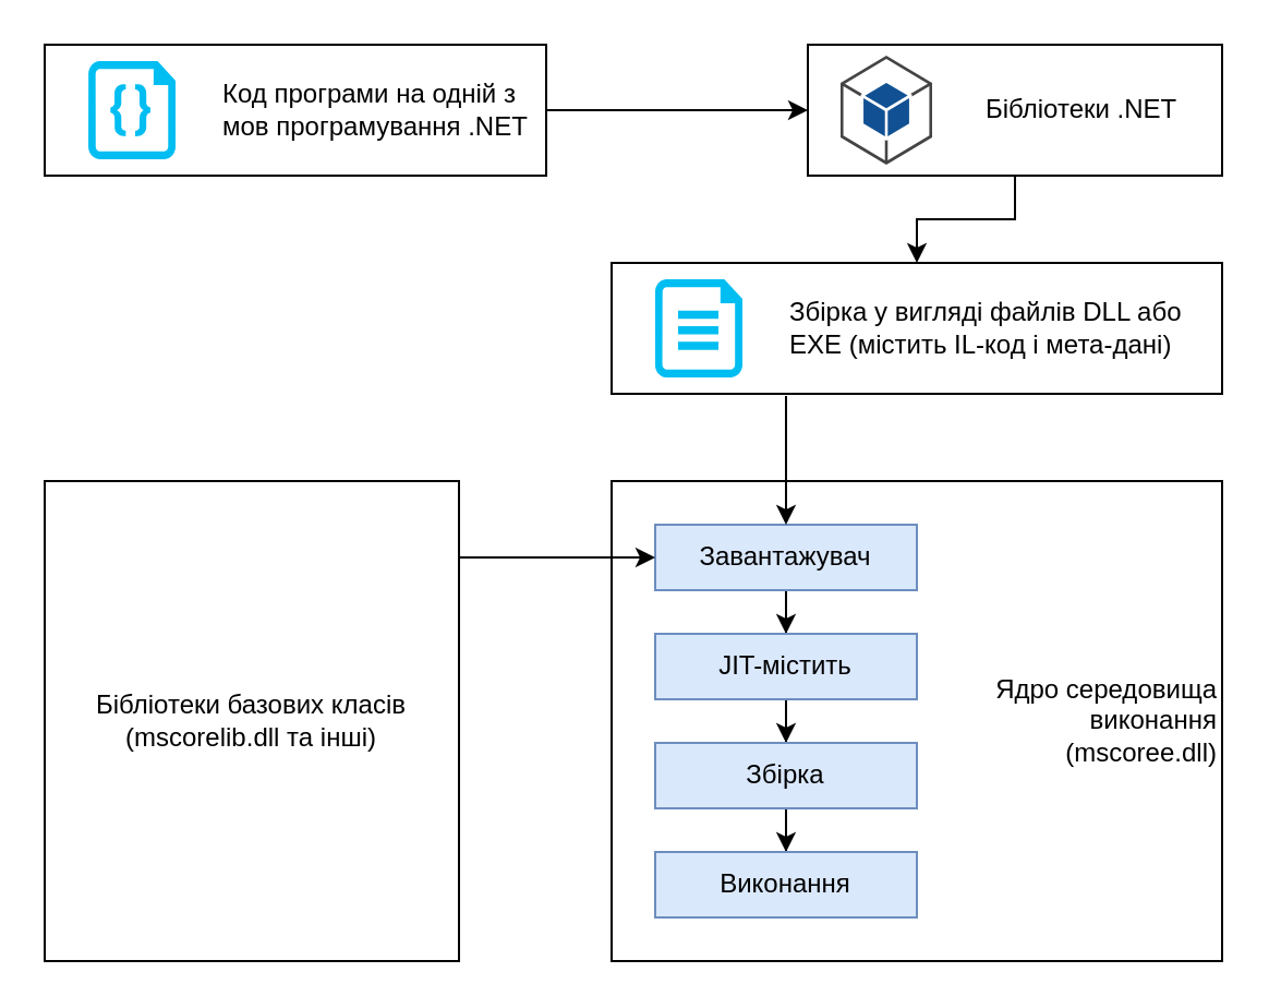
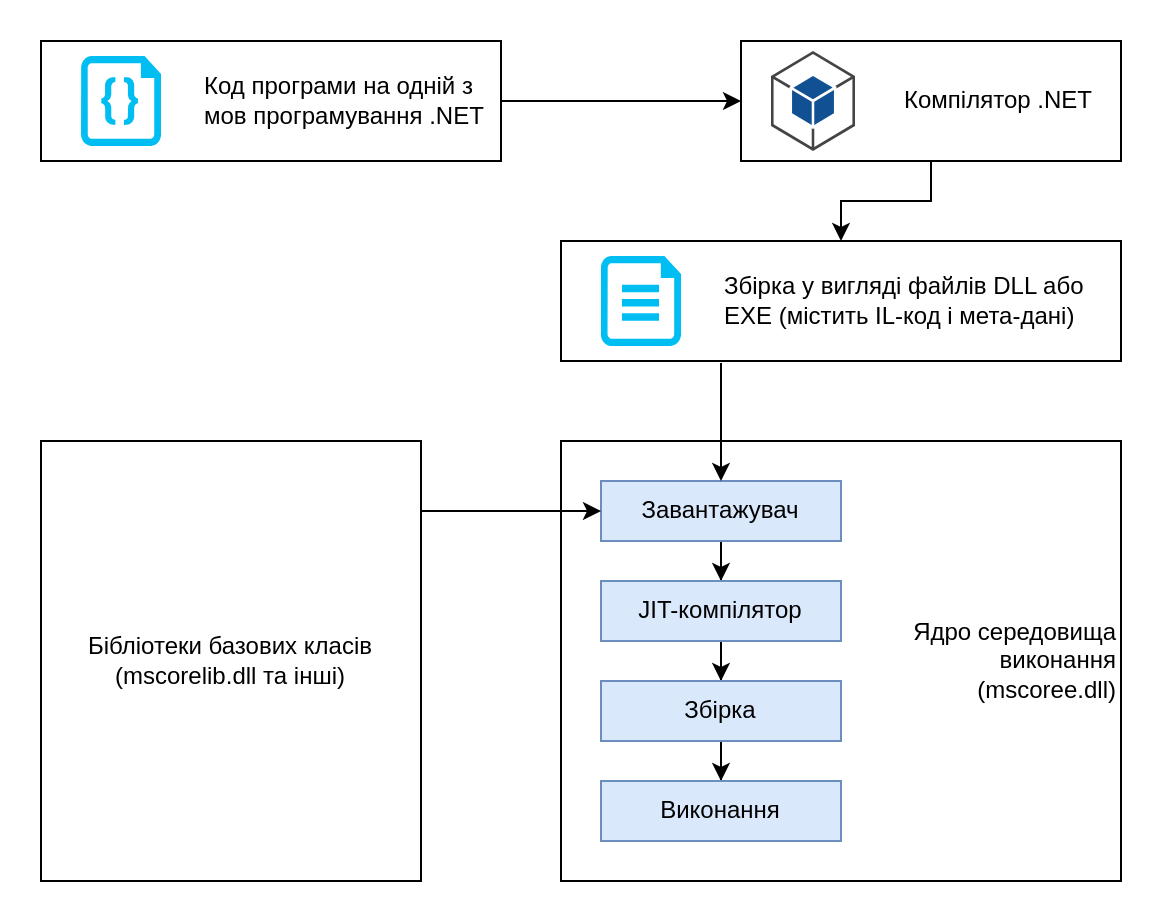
- <mxCell id="4" value="&lt;blockquote style=&quot;margin: 0 0 0 40px ; border: none ; padding: 0px&quot;&gt;&lt;blockquote style=&quot;margin: 0 0 0 40px ; border: none ; padding: 0px&quot;&gt;Бібліотеки .NET&lt;/blockquote&gt;&lt;/blockquote&gt;" style="rounded=0;whiteSpace=wrap;html=1;align=left;" vertex="1" parent="1"><mxGeometry x="370" y="20" width="190" height="60" as="geometry" /></mxCell>
+ <mxCell id="4" value="&lt;blockquote style=&quot;margin: 0 0 0 40px ; border: none ; padding: 0px&quot;&gt;&lt;blockquote style=&quot;margin: 0 0 0 40px ; border: none ; padding: 0px&quot;&gt;Компілятор .NET&lt;/blockquote&gt;&lt;/blockquote&gt;" style="rounded=0;whiteSpace=wrap;html=1;align=left;" vertex="1" parent="1"><mxGeometry x="370" y="20" width="190" height="60" as="geometry" /></mxCell>
- <mxCell id="15" value="JIT-містить" style="rounded=0;whiteSpace=wrap;html=1;fillColor=#dae8fc;strokeColor=#6c8ebf;" vertex="1" parent="1"><mxGeometry x="300" y="290" width="120" height="30" as="geometry" /></mxCell>
+ <mxCell id="15" value="JIT-компілятор" style="rounded=0;whiteSpace=wrap;html=1;fillColor=#dae8fc;strokeColor=#6c8ebf;" vertex="1" parent="1"><mxGeometry x="300" y="290" width="120" height="30" as="geometry" /></mxCell>
